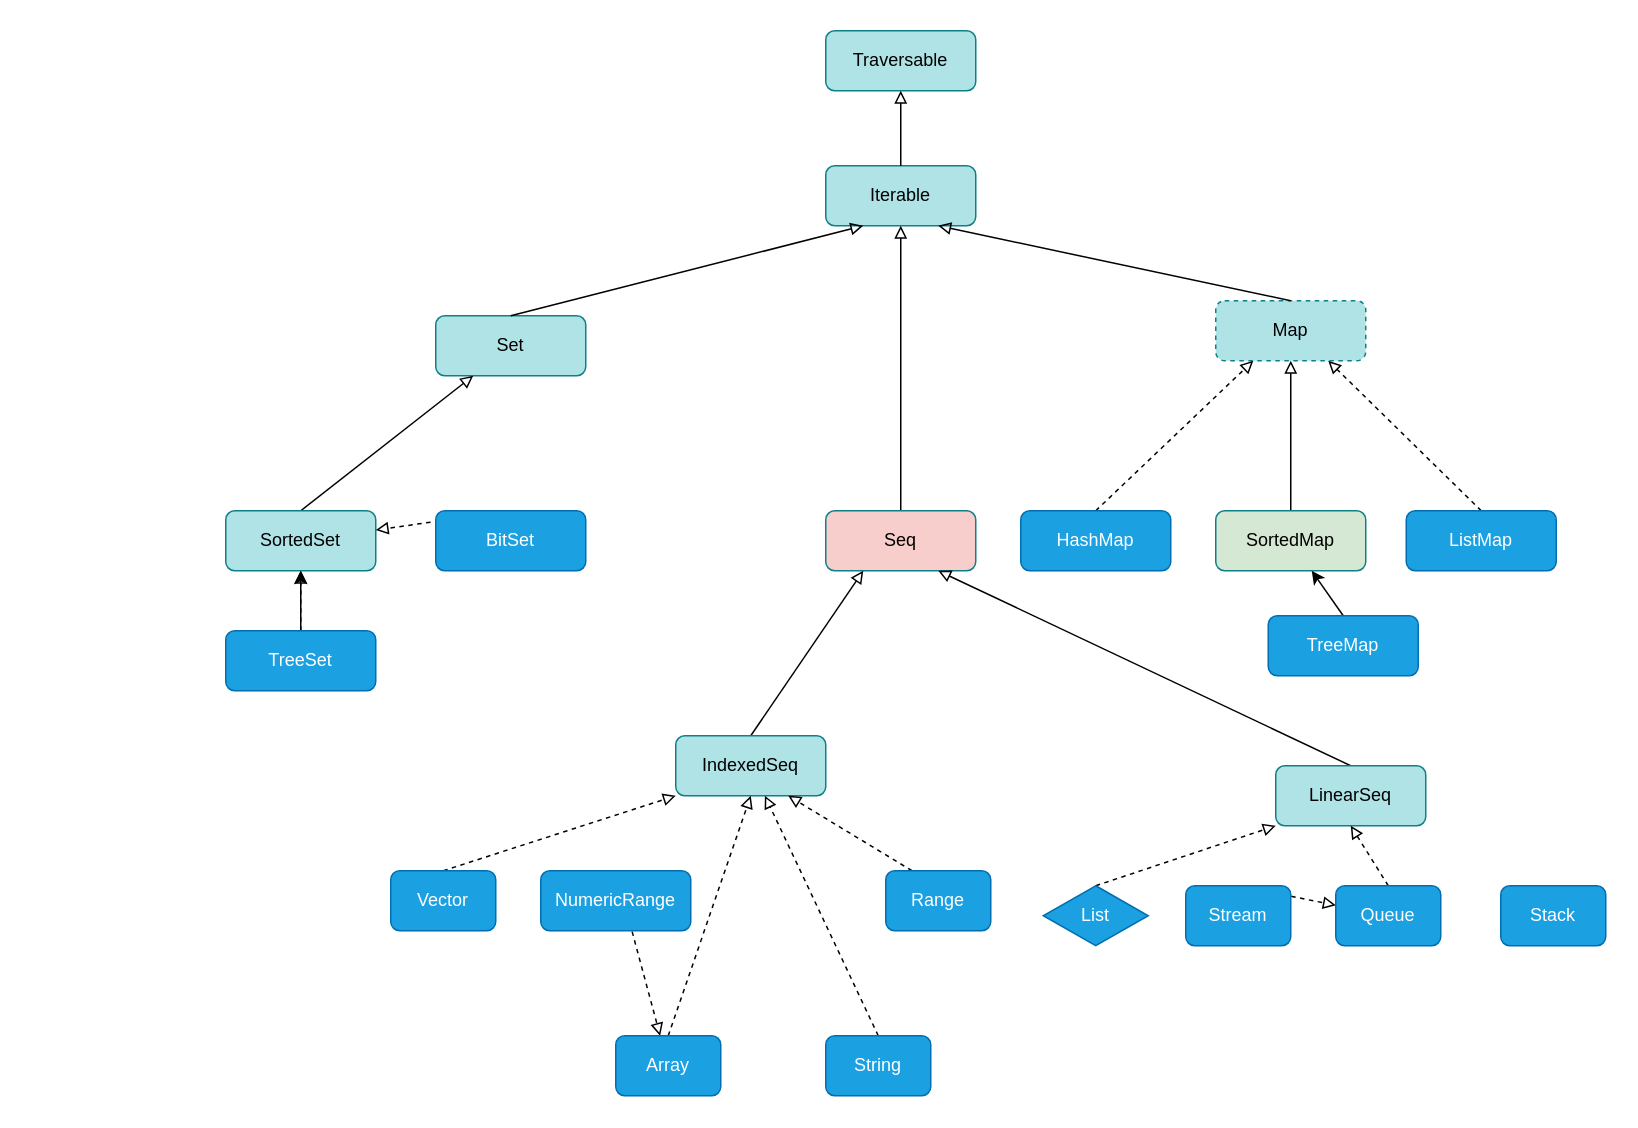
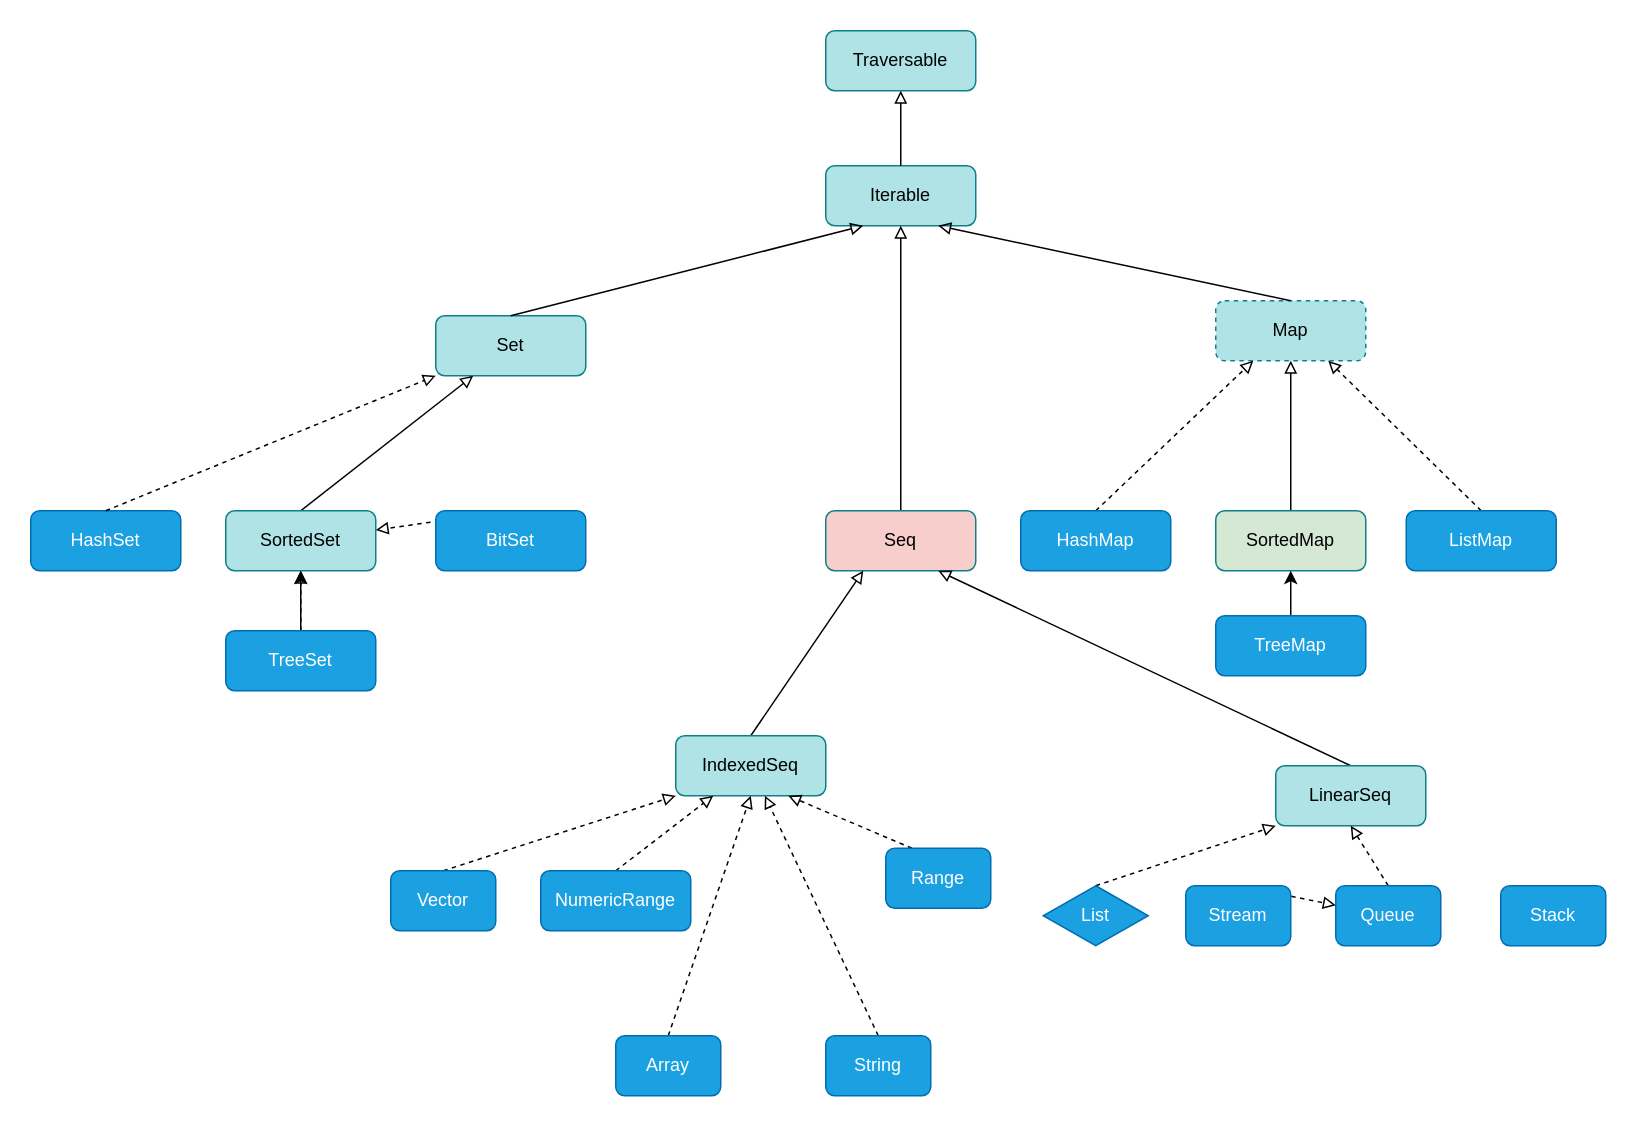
+ <mxCell id="14" value="" style="endArrow=block;html=1;entryX=0;entryY=1;entryDx=0;entryDy=0;exitX=0.5;exitY=0;exitDx=0;exitDy=0;endFill=0;dashed=1;" parent="1" source="9" target="4" edge="1"><mxGeometry width="50" height="50" relative="1" as="geometry"><mxPoint x="50" y="310" as="sourcePoint" /><mxPoint x="100" y="260" as="targetPoint" /></mxGeometry></mxCell>
+ <mxCell id="9" value="HashSet" style="rounded=1;whiteSpace=wrap;html=1;fillColor=#1ba1e2;strokeColor=#006EAF;fontColor=#ffffff;" parent="1" vertex="1"><mxGeometry x="20" y="340" width="100" height="40" as="geometry" /></mxCell>
- <mxCell id="48" value="TreeMap" style="rounded=1;whiteSpace=wrap;html=1;fillColor=#1ba1e2;strokeColor=#006EAF;fontColor=#ffffff;" parent="1" vertex="1"><mxGeometry x="845" y="410" width="100" height="40" as="geometry" /></mxCell>
+ <mxCell id="48" value="TreeMap" style="rounded=1;whiteSpace=wrap;html=1;fillColor=#1ba1e2;strokeColor=#006EAF;fontColor=#ffffff;" parent="1" vertex="1"><mxGeometry x="810" y="410" width="100" height="40" as="geometry" /></mxCell>
- <mxCell id="39" value="Range" style="rounded=1;whiteSpace=wrap;html=1;fillColor=#1ba1e2;strokeColor=#006EAF;fontColor=#ffffff;" parent="1" vertex="1"><mxGeometry x="590" y="580" width="70" height="40" as="geometry" /></mxCell>
+ <mxCell id="39" value="Range" style="rounded=1;whiteSpace=wrap;html=1;fillColor=#1ba1e2;strokeColor=#006EAF;fontColor=#ffffff;" parent="1" vertex="1"><mxGeometry x="590" y="565" width="70" height="40" as="geometry" /></mxCell>
- <mxCell id="32" style="edgeStyle=none;rounded=1;orthogonalLoop=1;jettySize=auto;html=1;exitX=0.5;exitY=0;exitDx=0;exitDy=0;dashed=1;endFill=0;endArrow=block;" parent="1" source="33" target="35" edge="1"><mxGeometry relative="1" as="geometry" /></mxCell>
+ <mxCell id="32" style="edgeStyle=none;rounded=1;orthogonalLoop=1;jettySize=auto;html=1;exitX=0.5;exitY=0;exitDx=0;exitDy=0;entryX=0.25;entryY=1;entryDx=0;entryDy=0;dashed=1;endFill=0;endArrow=block;" parent="1" source="33" target="27" edge="1"><mxGeometry relative="1" as="geometry" /></mxCell>
